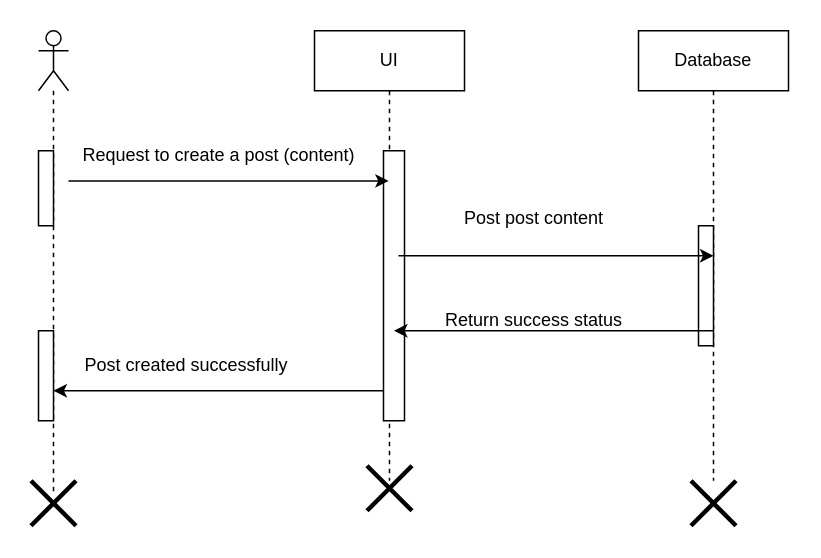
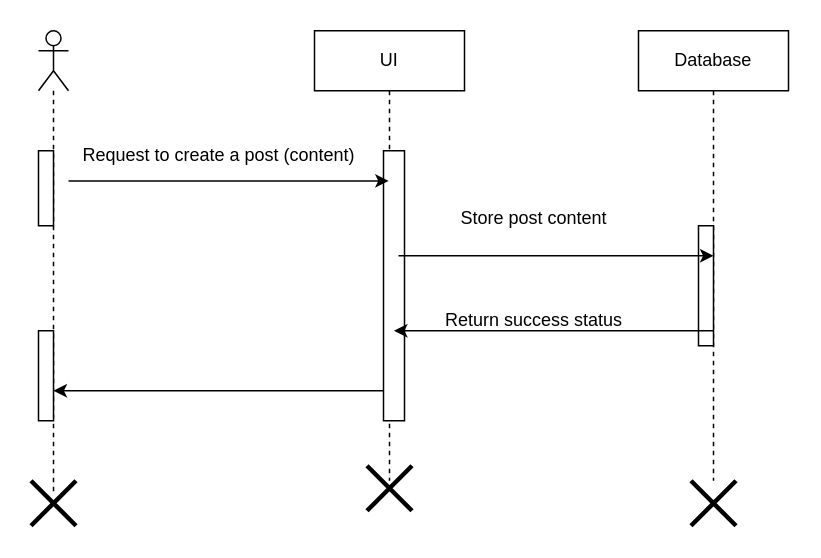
- <mxCell id="2" value="Post post content" style="text;html=1;align=center;verticalAlign=middle;resizable=0;points=[];autosize=1;strokeColor=none;fillColor=none;" vertex="1" parent="1"><mxGeometry x="295" y="130" width="120" height="30" as="geometry" /></mxCell>
+ <mxCell id="2" value="Store post content" style="text;html=1;align=center;verticalAlign=middle;resizable=0;points=[];autosize=1;strokeColor=none;fillColor=none;" vertex="1" parent="1"><mxGeometry x="295" y="130" width="120" height="30" as="geometry" /></mxCell>
- <mxCell id="19" value="Post created successfully&amp;nbsp;" style="text;html=1;align=center;verticalAlign=middle;resizable=0;points=[];autosize=1;strokeColor=none;fillColor=none;" vertex="1" parent="1"><mxGeometry x="45" y="228" width="160" height="30" as="geometry" /></mxCell>
